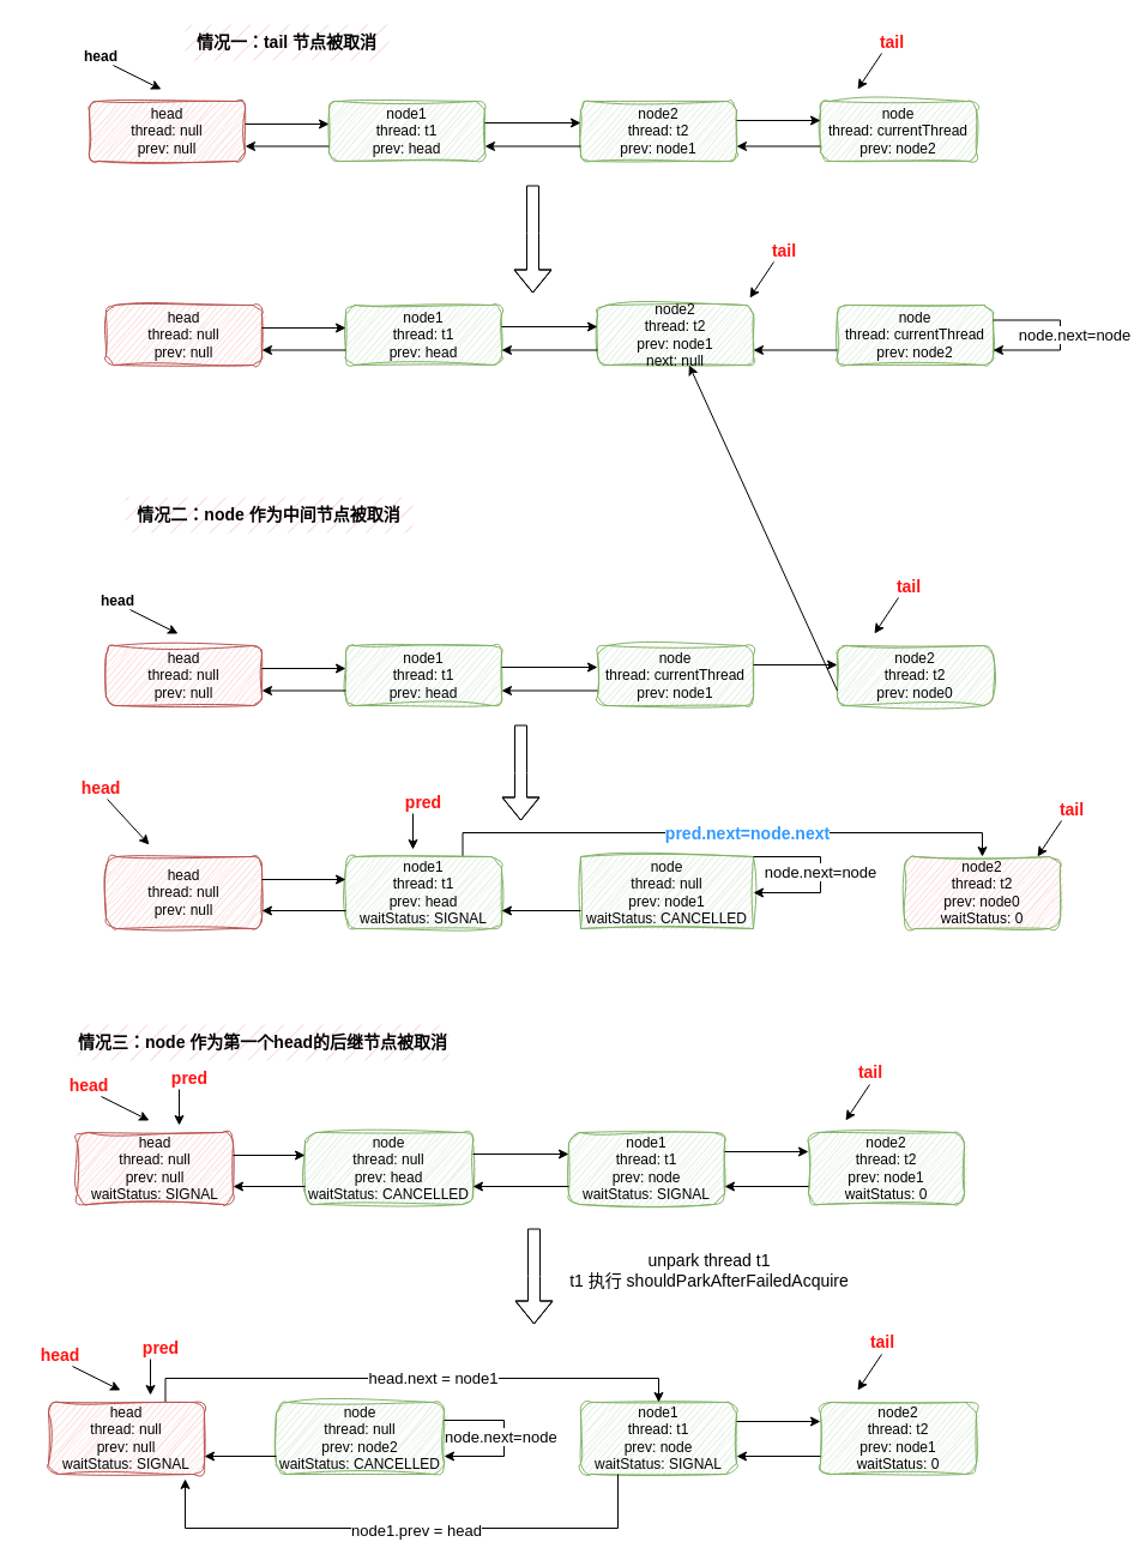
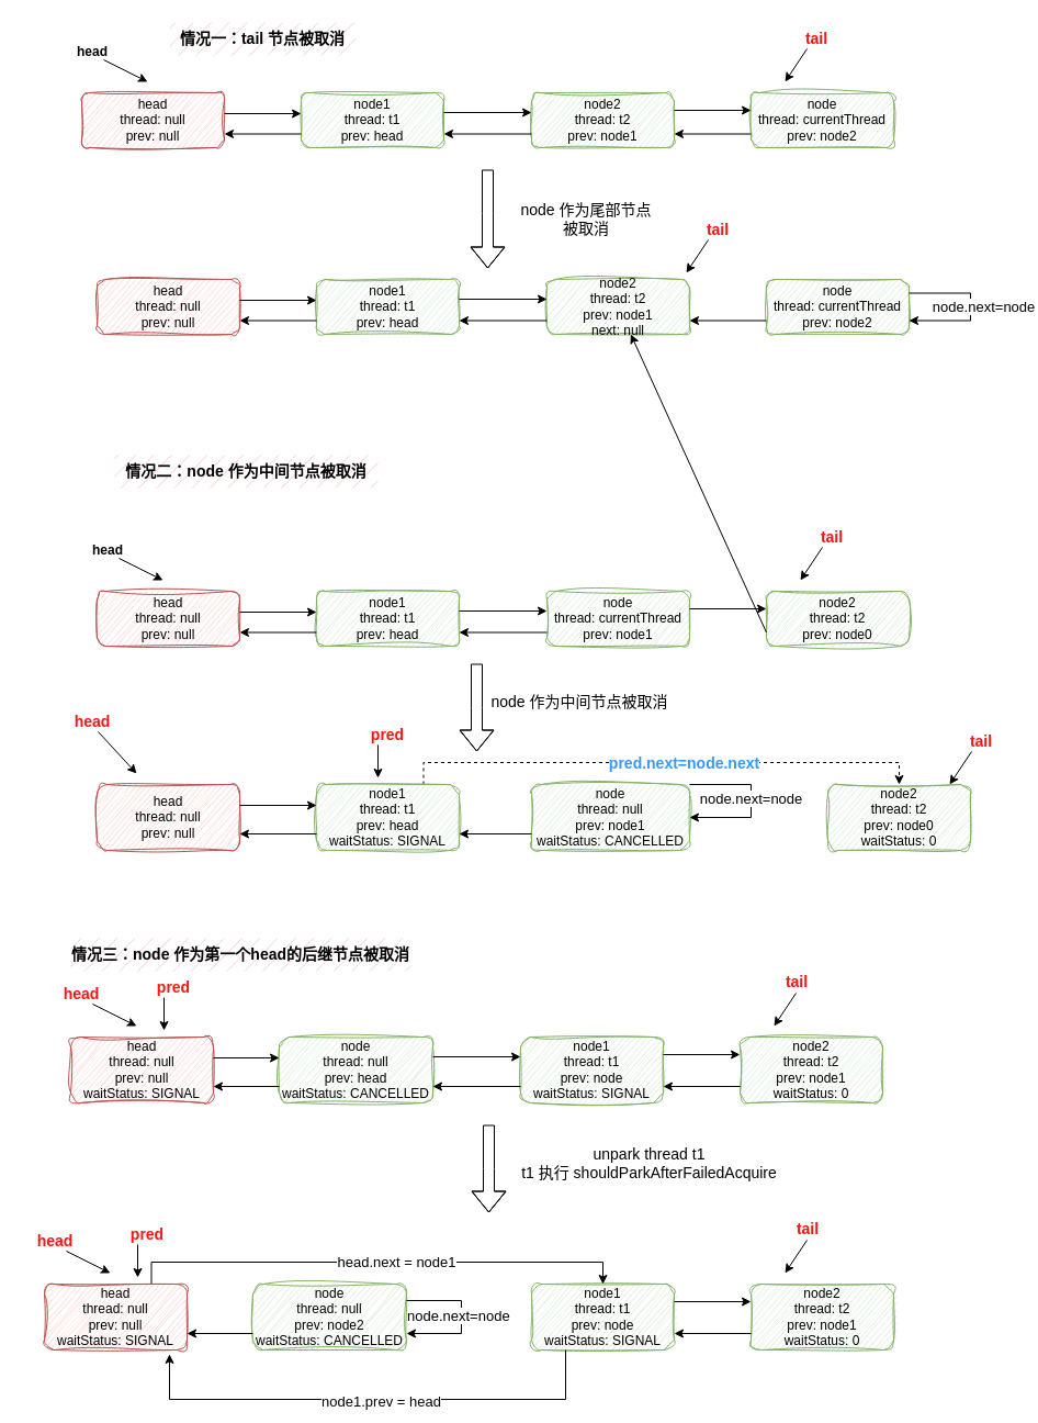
+ <mxCell id="26" value="node 作为尾部节点&lt;br&gt;被取消" style="text;html=1;align=center;verticalAlign=middle;whiteSpace=wrap;rounded=0;fontSize=14;" vertex="1" parent="1"><mxGeometry x="464" y="184" width="140" height="30" as="geometry" /></mxCell>
+ <mxCell id="48" value="node 作为中间节点被取消" style="text;html=1;align=center;verticalAlign=middle;whiteSpace=wrap;rounded=0;fontSize=14;" vertex="1" parent="1"><mxGeometry x="428" y="624" width="200" height="30" as="geometry" /></mxCell>
- <mxCell id="51" style="edgeStyle=orthogonalEdgeStyle;rounded=0;orthogonalLoop=1;jettySize=auto;html=1;entryX=0.5;entryY=0;entryDx=0;entryDy=0;exitX=0.75;exitY=0;exitDx=0;exitDy=0;" edge="1" parent="1" source="53" target="49"><mxGeometry relative="1" as="geometry"><Array as="points"><mxPoint x="386" y="694" /><mxPoint x="819" y="694" /></Array></mxGeometry></mxCell>
+ <mxCell id="51" style="edgeStyle=orthogonalEdgeStyle;rounded=0;orthogonalLoop=1;jettySize=auto;html=1;entryX=0.5;entryY=0;entryDx=0;entryDy=0;exitX=0.75;exitY=0;exitDx=0;exitDy=0;dashed=1;" edge="1" parent="1" source="53" target="49"><mxGeometry relative="1" as="geometry"><Array as="points"><mxPoint x="386" y="694" /><mxPoint x="819" y="694" /></Array></mxGeometry></mxCell>
- <mxCell id="50" value="node&lt;br&gt;thread: null&lt;br&gt;prev: node1&lt;br&gt;waitStatus: CANCELLED" style="whiteSpace=wrap;html=1;sketch=1;curveFitting=1;jiggle=2;fillColor=#d5e8d4;strokeColor=#82b366;rounded=0;" vertex="1" parent="1"><mxGeometry x="484" y="714" width="144" height="60" as="geometry" /></mxCell>
+ <mxCell id="50" value="node&lt;br&gt;thread: null&lt;br&gt;prev: node1&lt;br&gt;waitStatus: CANCELLED" style="rounded=1;whiteSpace=wrap;html=1;sketch=1;curveFitting=1;jiggle=2;fillColor=#d5e8d4;strokeColor=#82b366;" vertex="1" parent="1"><mxGeometry x="484" y="714" width="144" height="60" as="geometry" /></mxCell>
- <mxCell id="49" value="node2&lt;br&gt;thread: t2&lt;br&gt;prev: node0&lt;br&gt;waitStatus: 0" style="rounded=1;whiteSpace=wrap;html=1;sketch=1;curveFitting=1;jiggle=2;fillColor=#f8cecc;strokeColor=#82b366;" vertex="1" parent="1"><mxGeometry x="754" y="714" width="130" height="60" as="geometry" /></mxCell>
+ <mxCell id="49" value="node2&lt;br&gt;thread: t2&lt;br&gt;prev: node0&lt;br&gt;waitStatus: 0" style="rounded=1;whiteSpace=wrap;html=1;sketch=1;curveFitting=1;jiggle=2;fillColor=#d5e8d4;strokeColor=#82b366;" vertex="1" parent="1"><mxGeometry x="754" y="714" width="130" height="60" as="geometry" /></mxCell>
